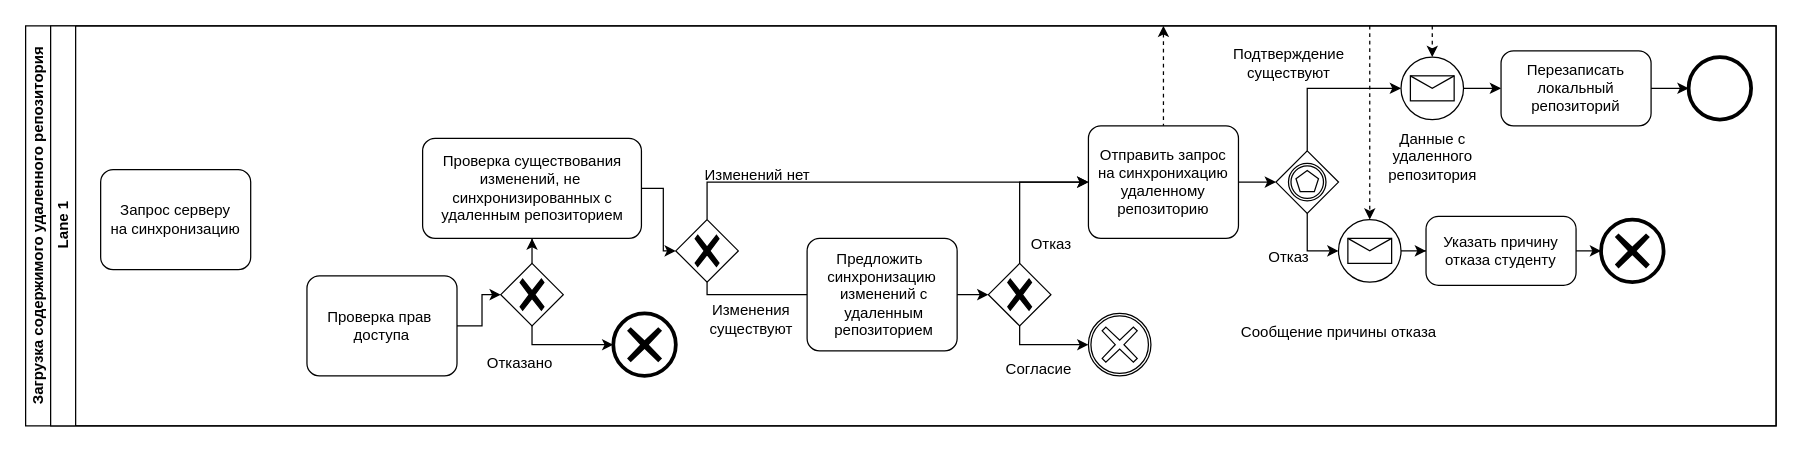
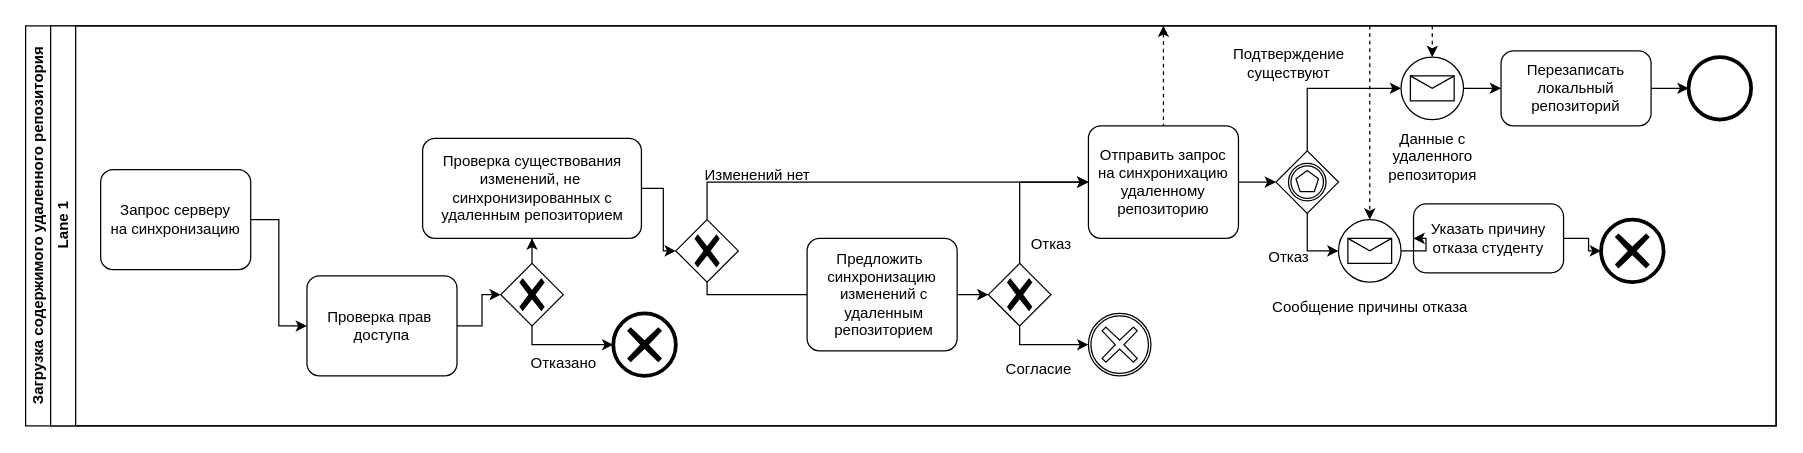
- <mxCell id="37" value="&lt;span style=&quot;text-wrap: nowrap;&quot;&gt;Указать причину&lt;/span&gt;&lt;div&gt;&lt;span style=&quot;text-wrap: nowrap;&quot;&gt;отказа студенту&lt;/span&gt;&lt;/div&gt;" style="points=[[0.25,0,0],[0.5,0,0],[0.75,0,0],[1,0.25,0],[1,0.5,0],[1,0.75,0],[0.75,1,0],[0.5,1,0],[0.25,1,0],[0,0.75,0],[0,0.5,0],[0,0.25,0]];shape=mxgraph.bpmn.task;whiteSpace=wrap;rectStyle=rounded;size=10;html=1;container=1;expand=0;collapsible=0;taskMarker=abstract;" vertex="1" parent="3"><mxGeometry x="1100" y="152.5" width="120" height="55" as="geometry" /></mxCell>
+ <mxCell id="37" value="&lt;span style=&quot;text-wrap: nowrap;&quot;&gt;Указать причину&lt;/span&gt;&lt;div&gt;&lt;span style=&quot;text-wrap: nowrap;&quot;&gt;отказа студенту&lt;/span&gt;&lt;/div&gt;" style="points=[[0.25,0,0],[0.5,0,0],[0.75,0,0],[1,0.25,0],[1,0.5,0],[1,0.75,0],[0.75,1,0],[0.5,1,0],[0.25,1,0],[0,0.75,0],[0,0.5,0],[0,0.25,0]];shape=mxgraph.bpmn.task;whiteSpace=wrap;rectStyle=rounded;size=10;html=1;container=1;expand=0;collapsible=0;taskMarker=abstract;" vertex="1" parent="3"><mxGeometry x="1090" y="142.5" width="120" height="55" as="geometry" /></mxCell>
+ <mxCell id="19" style="edgeStyle=orthogonalEdgeStyle;rounded=0;orthogonalLoop=1;jettySize=auto;html=1;entryX=0;entryY=0.5;entryDx=0;entryDy=0;entryPerimeter=0;" edge="1" parent="3" source="11" target="12"><mxGeometry relative="1" as="geometry" /></mxCell>
- <mxCell id="17" value="Изменения&lt;div&gt;существуют&lt;/div&gt;" style="text;html=1;align=center;verticalAlign=middle;resizable=0;points=[];autosize=1;strokeColor=none;fillColor=none;" vertex="1" parent="3"><mxGeometry x="515" y="215" width="90" height="40" as="geometry" /></mxCell>
- <mxCell id="35" value="Сообщение причины отказа" style="text;html=1;align=center;verticalAlign=middle;resizable=0;points=[];autosize=1;strokeColor=none;fillColor=none;" vertex="1" parent="3"><mxGeometry x="940" y="230" width="180" height="30" as="geometry" /></mxCell>
+ <mxCell id="35" value="Сообщение причины отказа" style="text;html=1;align=center;verticalAlign=middle;resizable=0;points=[];autosize=1;strokeColor=none;fillColor=none;" vertex="1" parent="3"><mxGeometry x="965" y="210" width="180" height="30" as="geometry" /></mxCell>
- <mxCell id="7" value="Отказано" style="text;html=1;align=center;verticalAlign=middle;resizable=0;points=[];autosize=1;strokeColor=none;fillColor=none;" vertex="1" parent="3"><mxGeometry x="335" y="255" width="80" height="30" as="geometry" /></mxCell>
+ <mxCell id="7" value="Отказано" style="text;html=1;align=center;verticalAlign=middle;resizable=0;points=[];autosize=1;strokeColor=none;fillColor=none;" vertex="1" parent="3"><mxGeometry x="370" y="255" width="80" height="30" as="geometry" /></mxCell>
